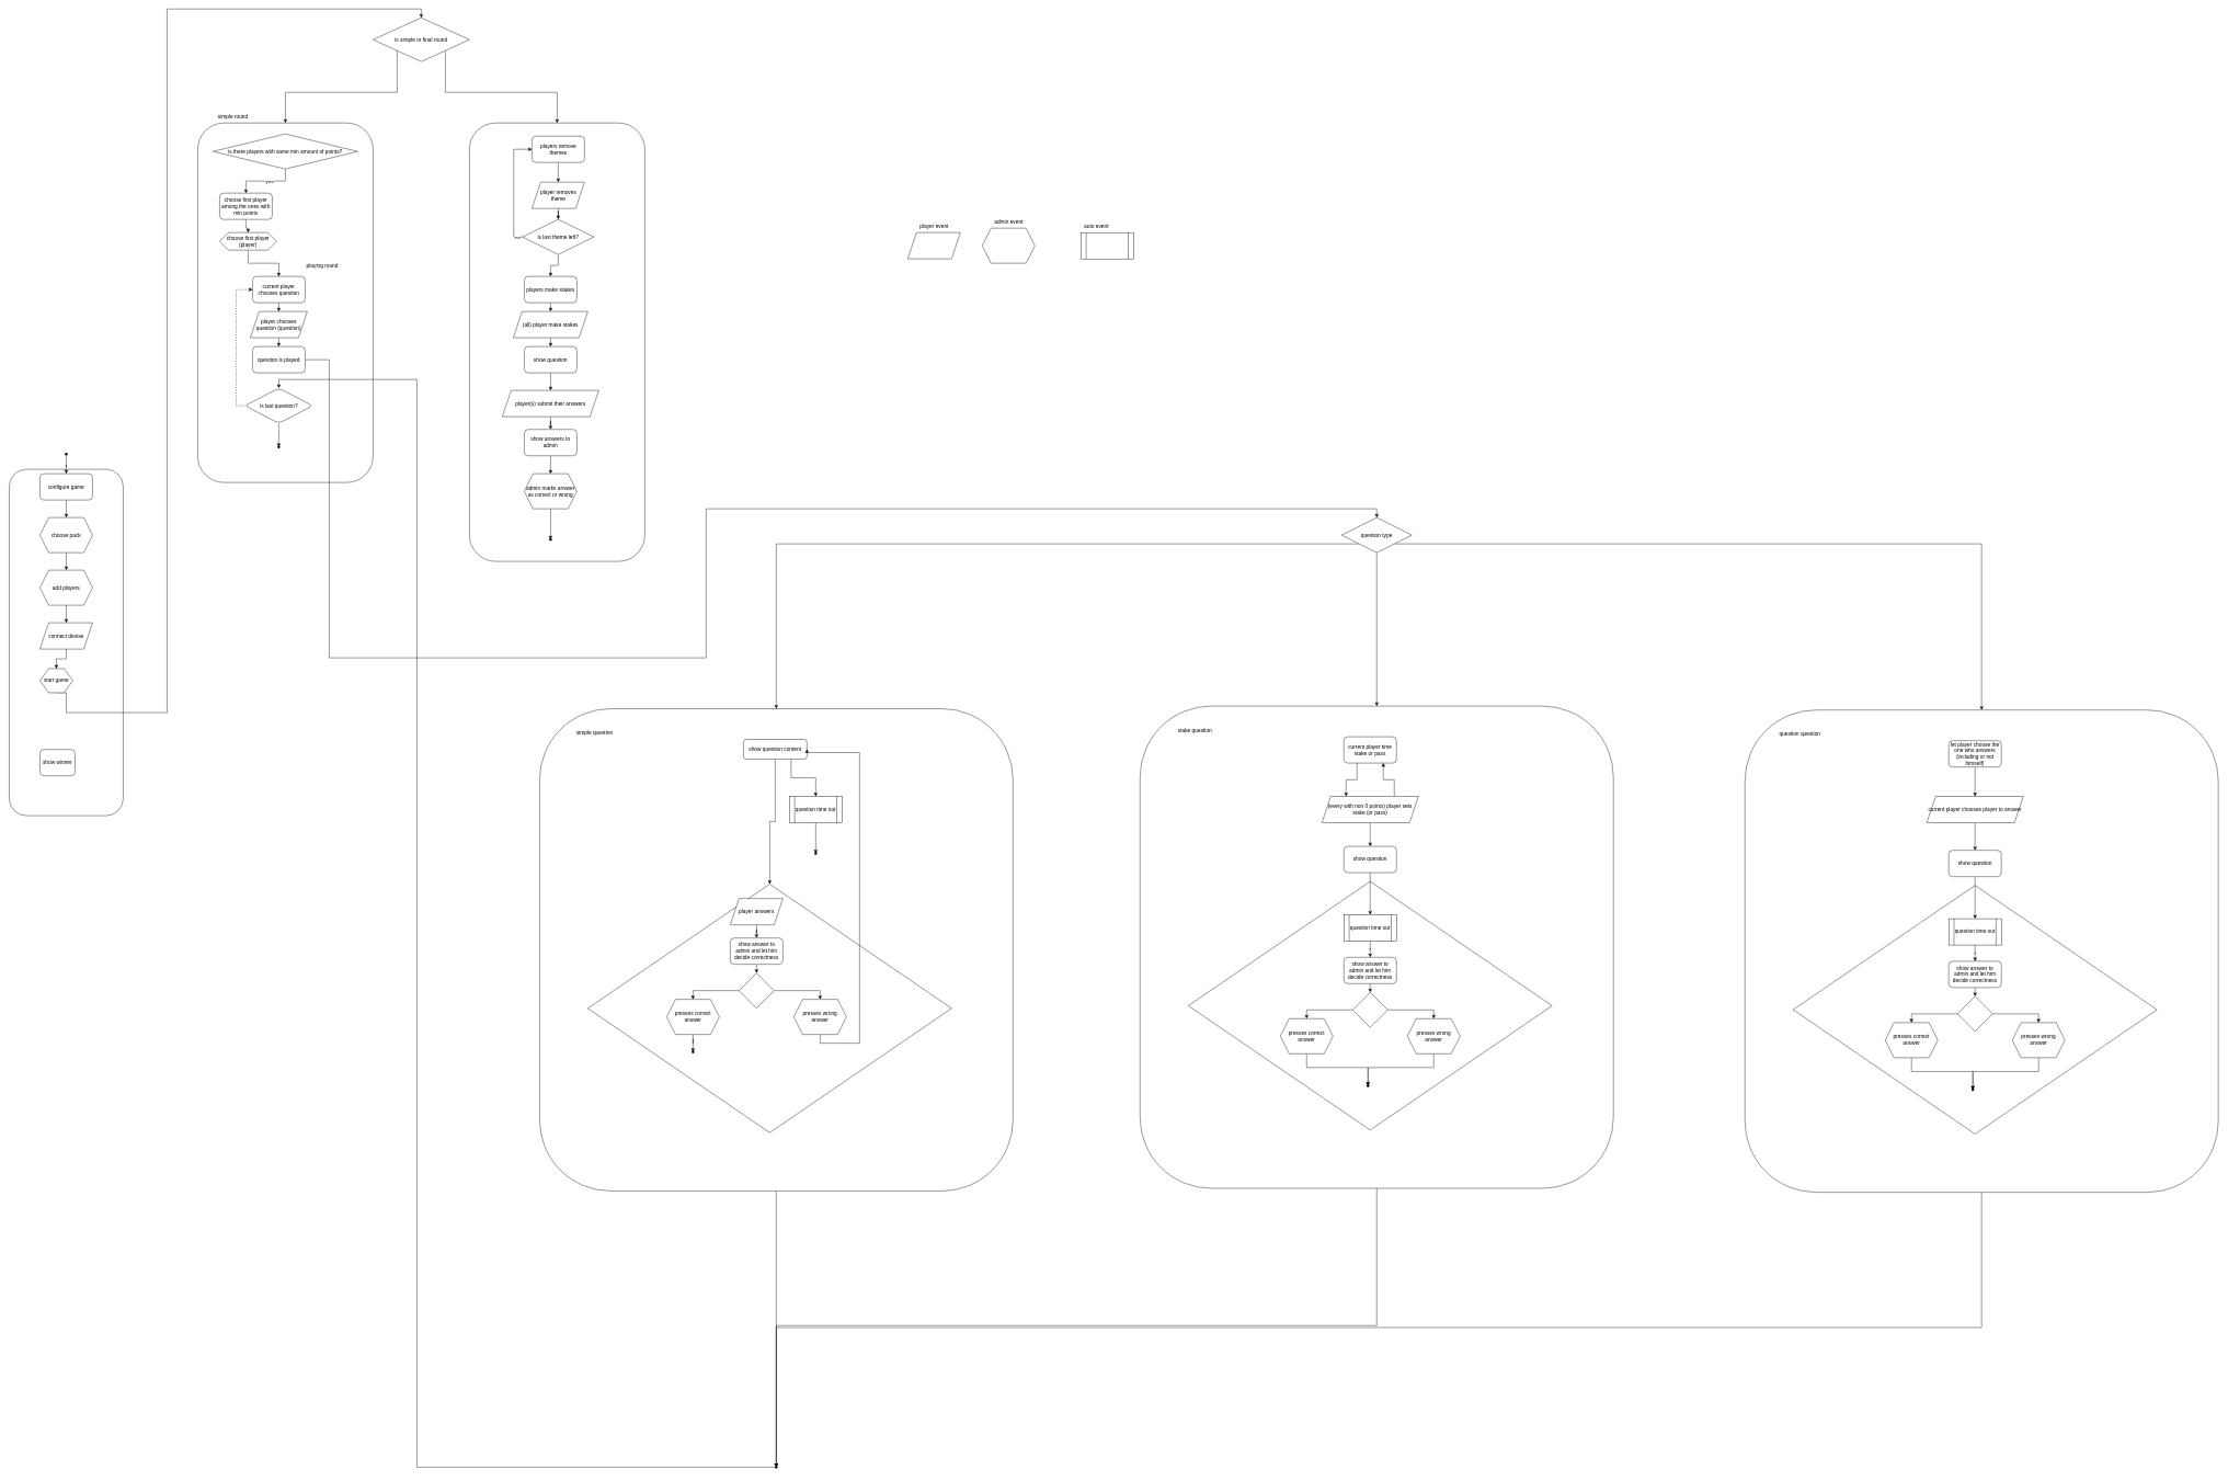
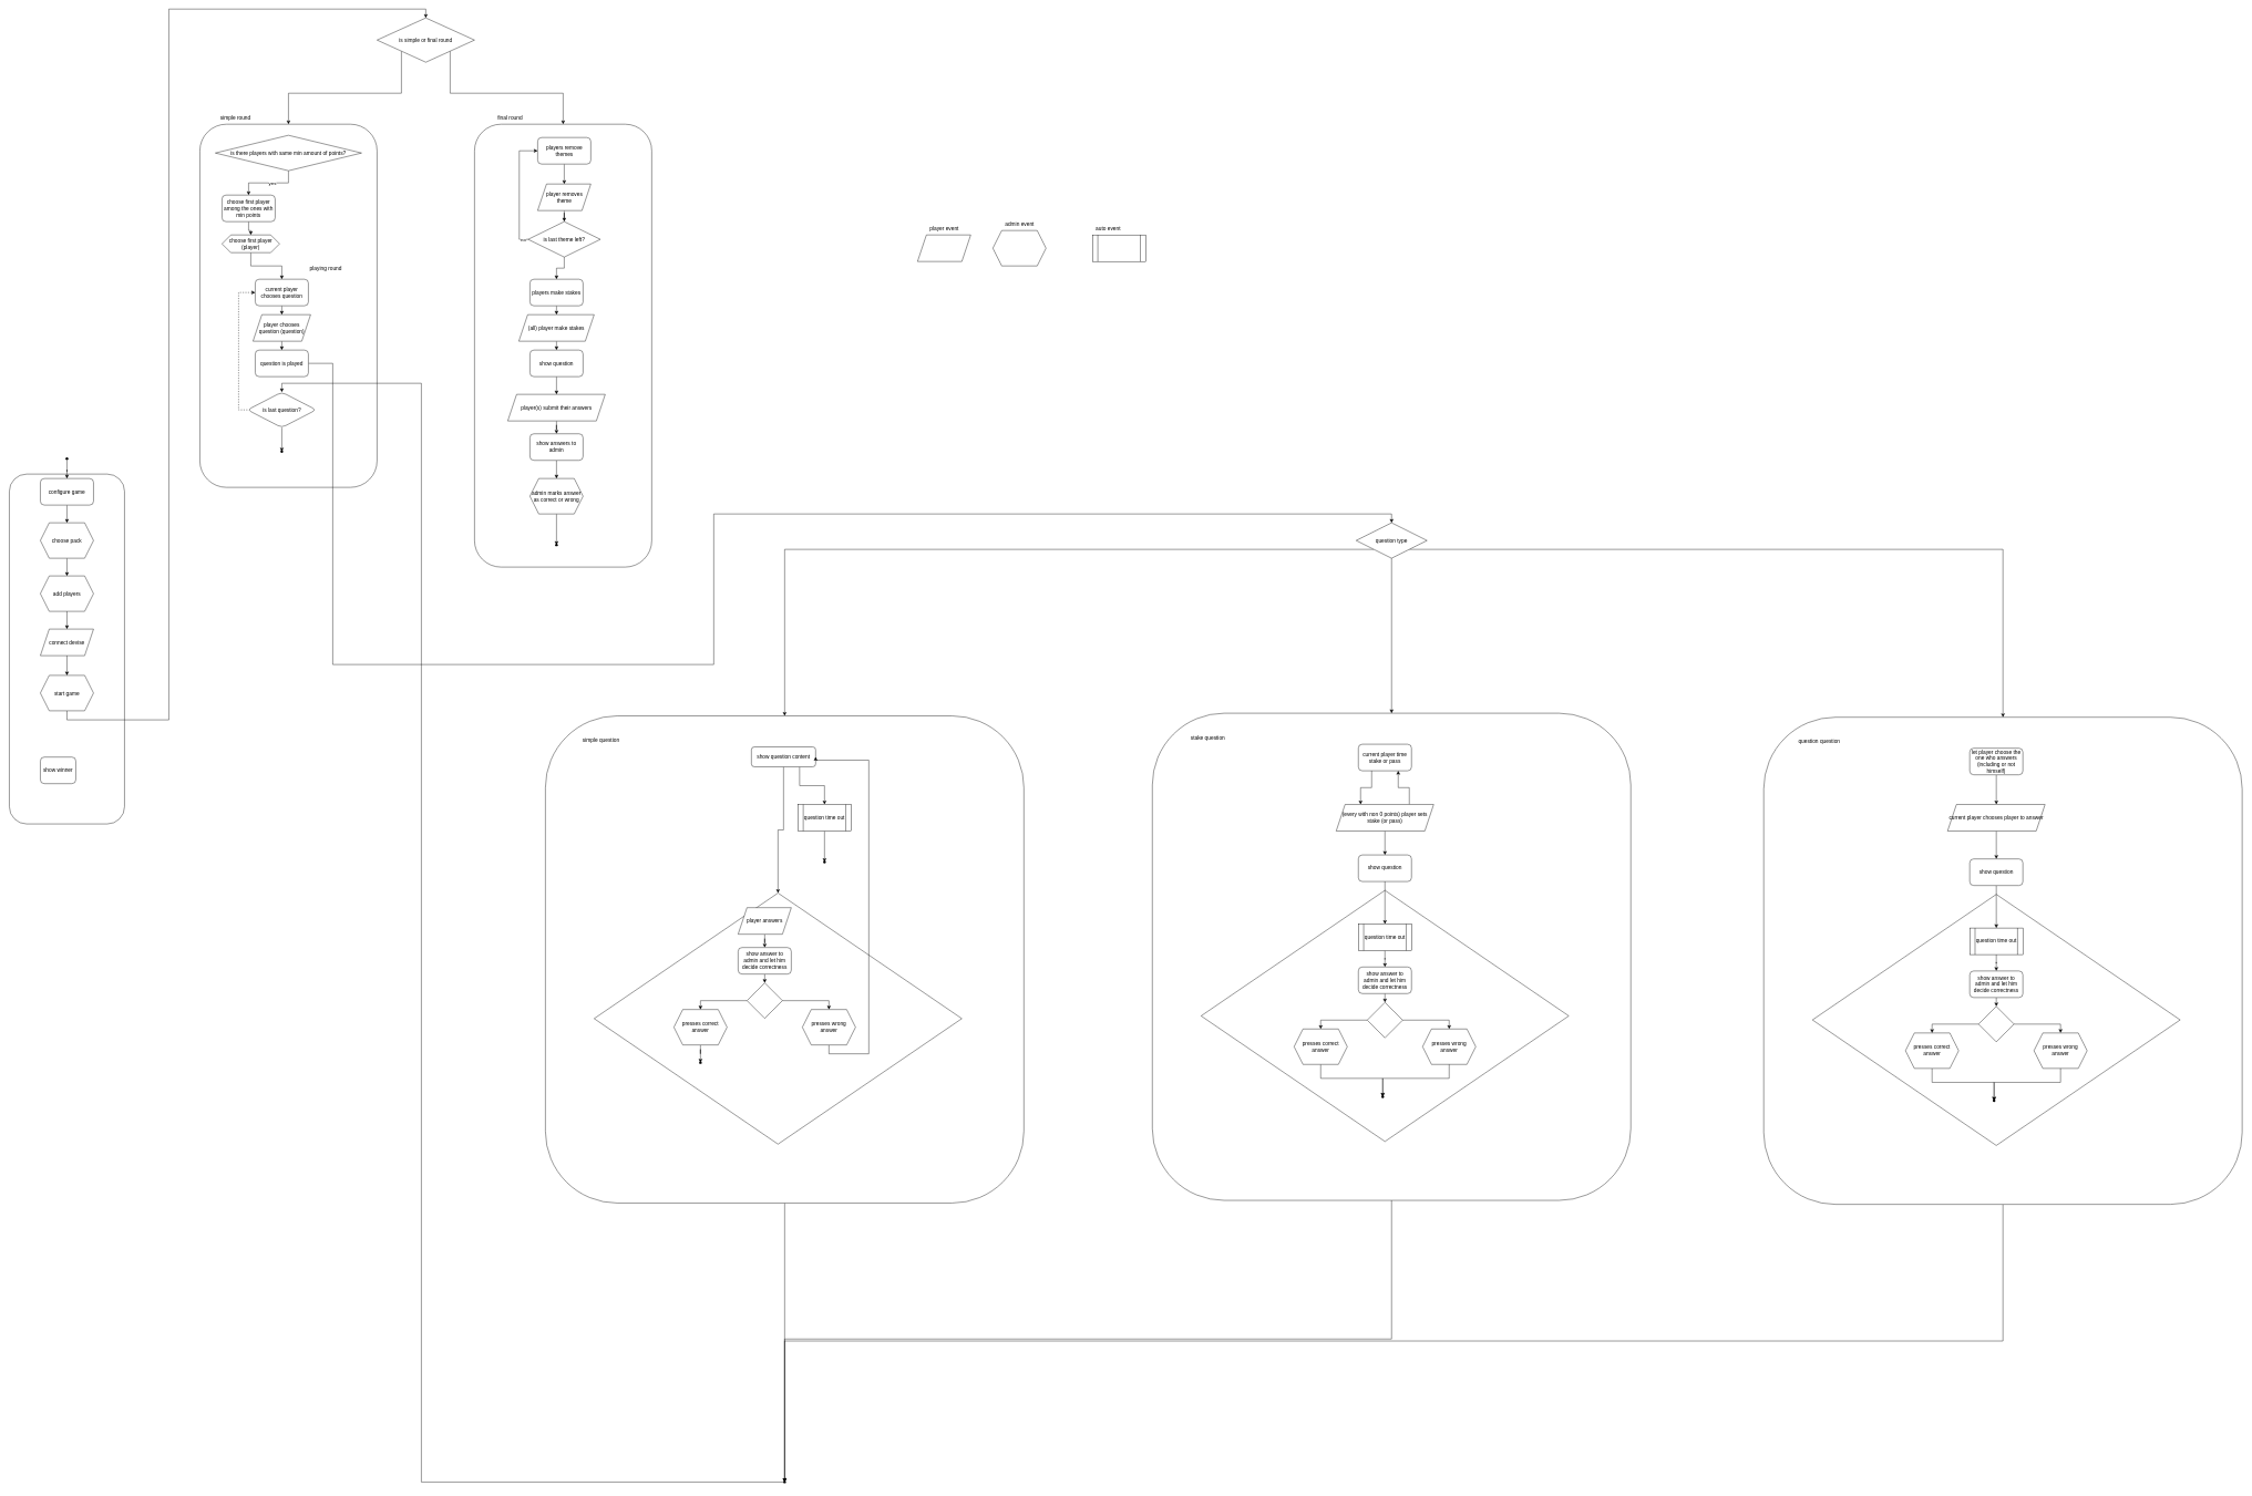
+ <mxCell id="125" value="final round" style="text;html=1;align=center;verticalAlign=middle;resizable=0;points=[];autosize=1;strokeColor=none;fillColor=none;" vertex="1" parent="1"><mxGeometry x="1110" y="250" width="80" height="30" as="geometry" /></mxCell>
- <mxCell id="109" value="start game" style="shape=hexagon;perimeter=hexagonPerimeter2;whiteSpace=wrap;html=1;fixedSize=1;" vertex="1" parent="1"><mxGeometry x="90" y="1524.5" width="75" height="55" as="geometry" /></mxCell>
+ <mxCell id="109" value="start game" style="shape=hexagon;perimeter=hexagonPerimeter2;whiteSpace=wrap;html=1;fixedSize=1;" vertex="1" parent="1"><mxGeometry x="90" y="1524.5" width="120" height="80" as="geometry" /></mxCell>
